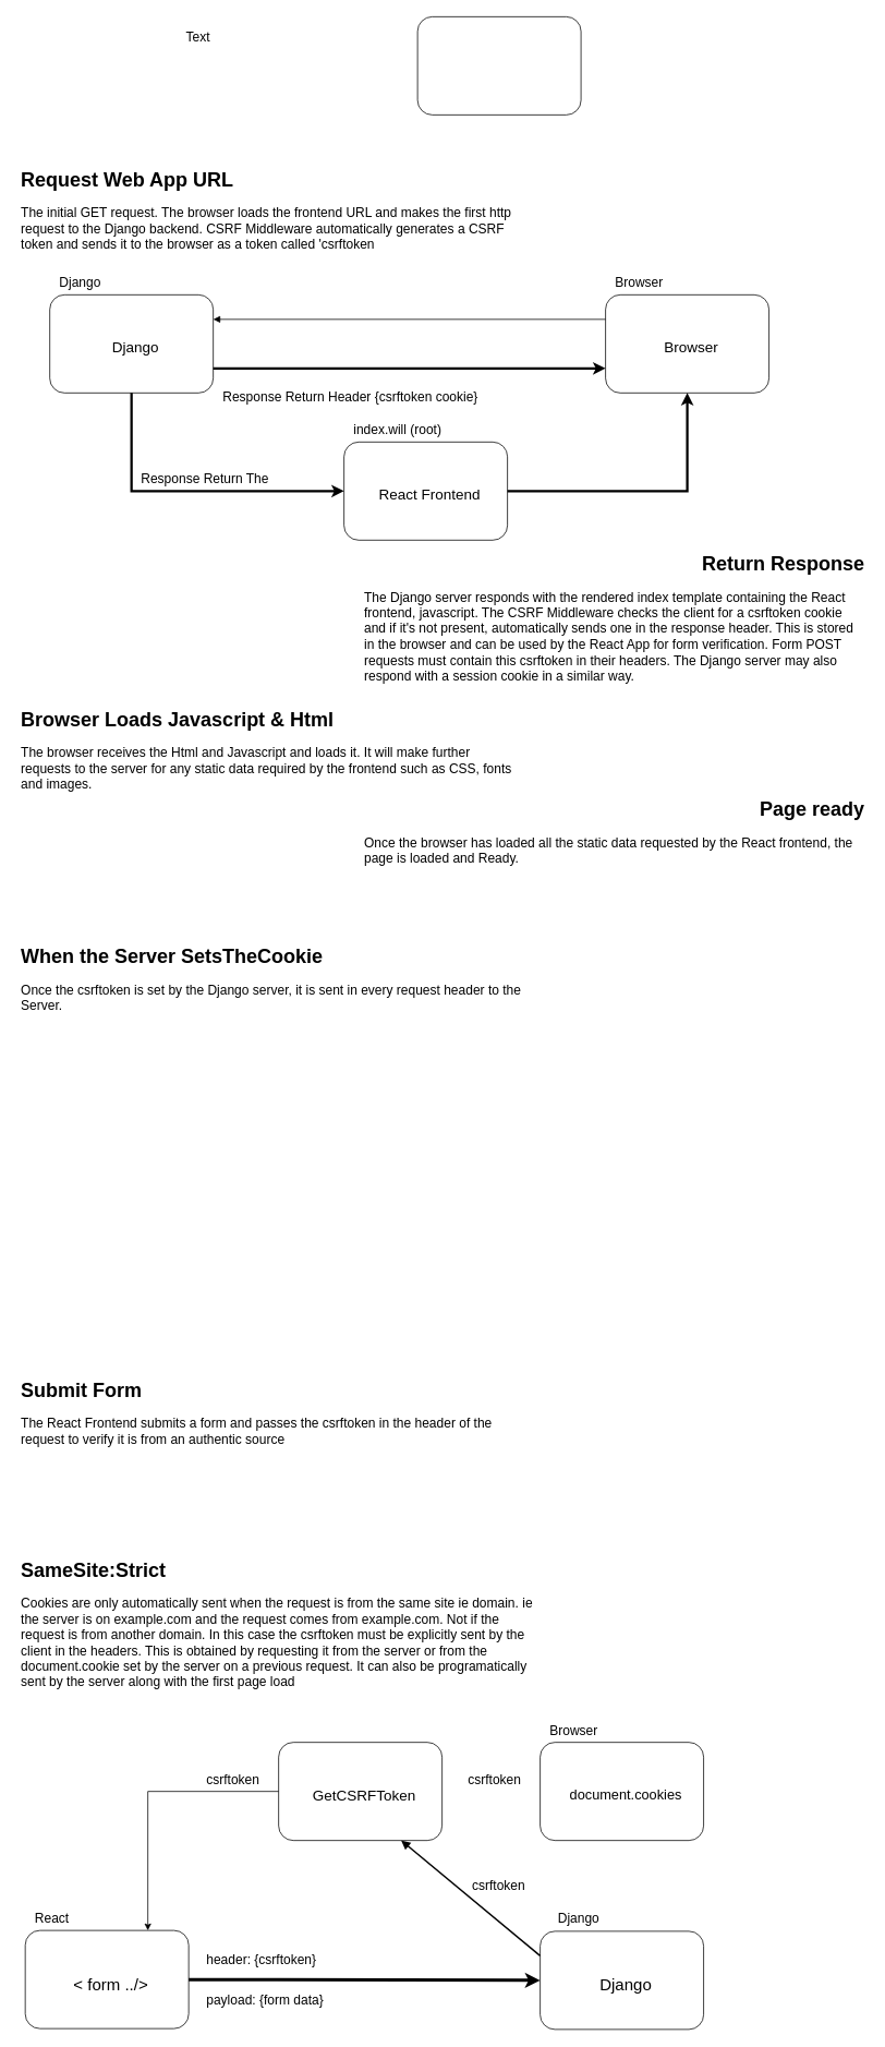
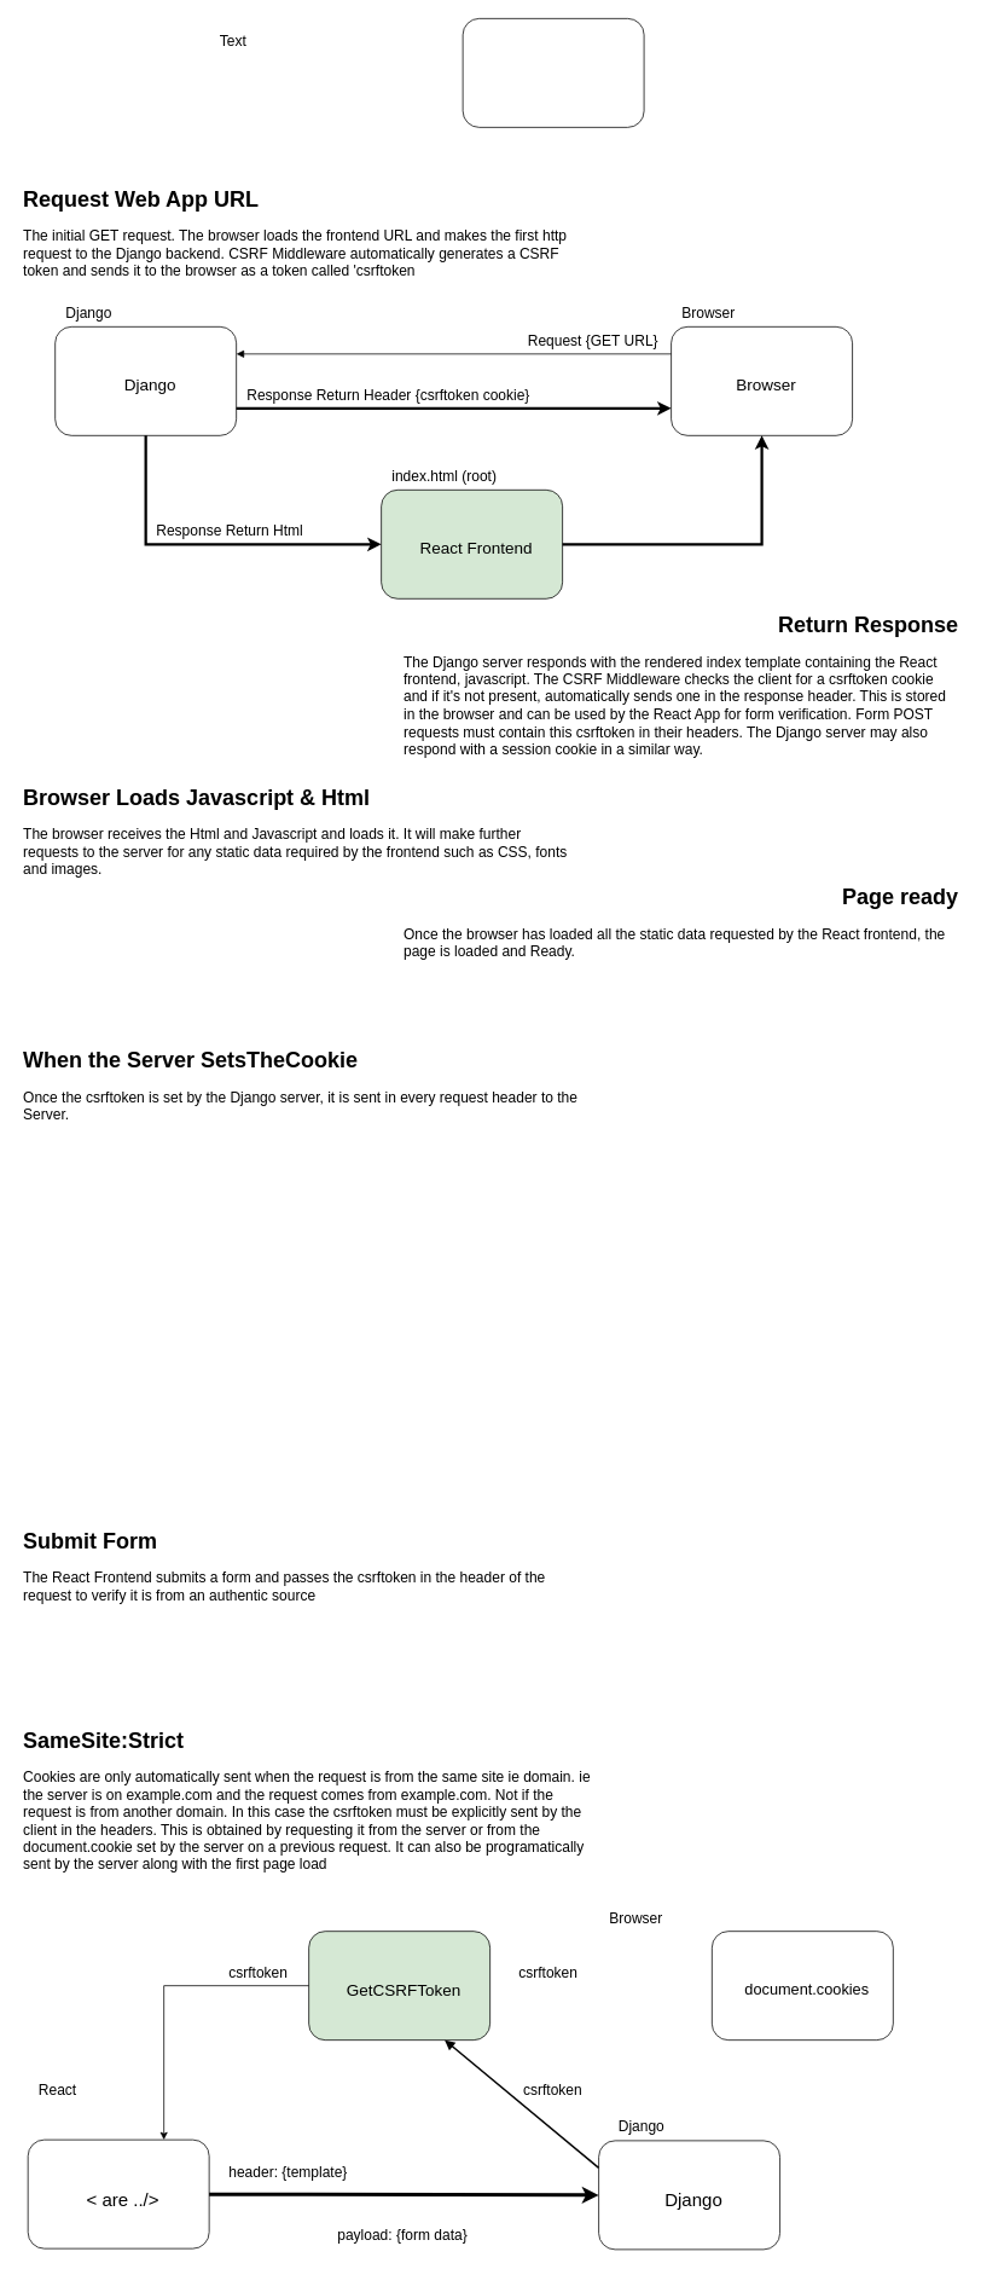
- <mxCell id="3" value="Text" style="text;html=1;strokeColor=none;fillColor=none;align=left;verticalAlign=middle;whiteSpace=wrap;rounded=0;fontSize=16;" vertex="1" parent="1"><mxGeometry x="225" y="30" width="60" height="30" as="geometry" /></mxCell>
+ <mxCell id="3" value="Text" style="text;html=1;strokeColor=none;fillColor=none;align=left;verticalAlign=middle;whiteSpace=wrap;rounded=0;fontSize=16;" vertex="1" parent="1"><mxGeometry x="240" y="30" width="60" height="30" as="geometry" /></mxCell>
+ <mxCell id="20" value="Request {GET URL}" style="text;html=1;strokeColor=none;fillColor=none;align=left;verticalAlign=middle;whiteSpace=wrap;rounded=0;fontSize=16;" vertex="1" parent="1"><mxGeometry x="580" y="360" width="160" height="30" as="geometry" /></mxCell>
- <mxCell id="21" value="Response Return Header {csrftoken cookie}" style="text;html=1;strokeColor=none;fillColor=none;align=left;verticalAlign=middle;whiteSpace=wrap;rounded=0;fontSize=16;" vertex="1" parent="1"><mxGeometry x="270" y="470" width="380" height="30" as="geometry" /></mxCell>
+ <mxCell id="21" value="Response Return Header {csrftoken cookie}" style="text;html=1;strokeColor=none;fillColor=none;align=left;verticalAlign=middle;whiteSpace=wrap;rounded=0;fontSize=16;" vertex="1" parent="1"><mxGeometry x="270" y="420" width="380" height="30" as="geometry" /></mxCell>
- <mxCell id="23" value="index.will (root)" style="text;html=1;strokeColor=none;fillColor=none;align=left;verticalAlign=middle;whiteSpace=wrap;rounded=0;fontSize=16;" vertex="1" parent="1"><mxGeometry x="430" y="510" width="140" height="30" as="geometry" /></mxCell>
+ <mxCell id="23" value="index.html (root)" style="text;html=1;strokeColor=none;fillColor=none;align=left;verticalAlign=middle;whiteSpace=wrap;rounded=0;fontSize=16;" vertex="1" parent="1"><mxGeometry x="430" y="510" width="140" height="30" as="geometry" /></mxCell>
- <mxCell id="25" value="Response Return The" style="text;html=1;strokeColor=none;fillColor=none;align=left;verticalAlign=middle;whiteSpace=wrap;rounded=0;fontSize=16;strokeWidth=3;" vertex="1" parent="1"><mxGeometry x="170" y="570" width="380" height="30" as="geometry" /></mxCell>
+ <mxCell id="25" value="Response Return Html" style="text;html=1;strokeColor=none;fillColor=none;align=left;verticalAlign=middle;whiteSpace=wrap;rounded=0;fontSize=16;strokeWidth=3;" vertex="1" parent="1"><mxGeometry x="170" y="570" width="380" height="30" as="geometry" /></mxCell>
- <mxCell id="4" value="&lt;font style=&quot;font-size: 18px;&quot;&gt;React Frontend&lt;br&gt;&lt;/font&gt;" style="rounded=1;whiteSpace=wrap;html=1;spacingLeft=10;spacingTop=10;" vertex="1" parent="1"><mxGeometry x="420" y="540" width="200" height="120" as="geometry" /></mxCell>
+ <mxCell id="4" value="&lt;font style=&quot;font-size: 18px;&quot;&gt;React Frontend&lt;br&gt;&lt;/font&gt;" style="rounded=1;whiteSpace=wrap;html=1;spacingLeft=10;spacingTop=10;fillColor=#d5e8d4;" vertex="1" parent="1"><mxGeometry x="420" y="540" width="200" height="120" as="geometry" /></mxCell>
- <mxCell id="10" value="&lt;font style=&quot;font-size: 18px;&quot;&gt;GetCSRFToken&lt;/font&gt;" style="rounded=1;whiteSpace=wrap;html=1;spacingLeft=10;spacingTop=10;" vertex="1" parent="1"><mxGeometry x="340" y="2130" width="200" height="120" as="geometry" /></mxCell>
+ <mxCell id="10" value="&lt;font style=&quot;font-size: 18px;&quot;&gt;GetCSRFToken&lt;/font&gt;" style="rounded=1;whiteSpace=wrap;html=1;spacingLeft=10;spacingTop=10;fillColor=#d5e8d4;" vertex="1" parent="1"><mxGeometry x="340" y="2130" width="200" height="120" as="geometry" /></mxCell>
- <mxCell id="11" value="&lt;font style=&quot;font-size: 17px;&quot;&gt;document.cookies&lt;/font&gt;" style="rounded=1;whiteSpace=wrap;html=1;spacingLeft=10;spacingTop=10;" vertex="1" parent="1"><mxGeometry x="660" y="2130" width="200" height="120" as="geometry" /></mxCell>
+ <mxCell id="11" value="&lt;font style=&quot;font-size: 17px;&quot;&gt;document.cookies&lt;/font&gt;" style="rounded=1;whiteSpace=wrap;html=1;spacingLeft=10;spacingTop=10;" vertex="1" parent="1"><mxGeometry x="785" y="2130" width="200" height="120" as="geometry" /></mxCell>
- <mxCell id="13" value="React" style="text;html=1;strokeColor=none;fillColor=none;align=left;verticalAlign=middle;whiteSpace=wrap;rounded=0;fontSize=16;" vertex="1" parent="1"><mxGeometry x="40" y="2330" width="60" height="30" as="geometry" /></mxCell>
+ <mxCell id="13" value="React" style="text;html=1;strokeColor=none;fillColor=none;align=left;verticalAlign=middle;whiteSpace=wrap;rounded=0;fontSize=16;" vertex="1" parent="1"><mxGeometry x="40" y="2290" width="60" height="30" as="geometry" /></mxCell>
- <mxCell id="33" value="header: {csrftoken}" style="text;html=1;strokeColor=none;fillColor=none;align=left;verticalAlign=middle;whiteSpace=wrap;rounded=0;fontSize=16;" vertex="1" parent="1"><mxGeometry x="250" y="2380" width="230" height="30" as="geometry" /></mxCell>
+ <mxCell id="33" value="header: {template}" style="text;html=1;strokeColor=none;fillColor=none;align=left;verticalAlign=middle;whiteSpace=wrap;rounded=0;fontSize=16;" vertex="1" parent="1"><mxGeometry x="250" y="2380" width="230" height="30" as="geometry" /></mxCell>
- <mxCell id="9" value="&lt;span style=&quot;font-size: 20px;&quot;&gt;&amp;lt; form ../&amp;gt;&lt;/span&gt;" style="rounded=1;whiteSpace=wrap;html=1;spacingLeft=10;spacingTop=10;" vertex="1" parent="1"><mxGeometry x="30" y="2360" width="200" height="120" as="geometry" /></mxCell>
+ <mxCell id="9" value="&lt;span style=&quot;font-size: 20px;&quot;&gt;&amp;lt; are ../&amp;gt;&lt;/span&gt;" style="rounded=1;whiteSpace=wrap;html=1;spacingLeft=10;spacingTop=10;" vertex="1" parent="1"><mxGeometry x="30" y="2360" width="200" height="120" as="geometry" /></mxCell>
- <mxCell id="34" value="payload: {form data}" style="text;html=1;strokeColor=none;fillColor=none;align=left;verticalAlign=middle;whiteSpace=wrap;rounded=0;fontSize=16;" vertex="1" parent="1"><mxGeometry x="250" y="2430" width="230" height="30" as="geometry" /></mxCell>
+ <mxCell id="34" value="payload: {form data}" style="text;html=1;strokeColor=none;fillColor=none;align=left;verticalAlign=middle;whiteSpace=wrap;rounded=0;fontSize=16;" vertex="1" parent="1"><mxGeometry x="370" y="2450" width="230" height="30" as="geometry" /></mxCell>
